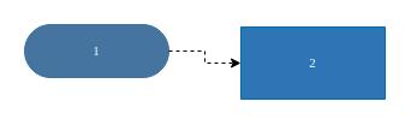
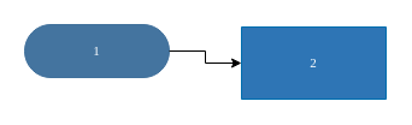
- <mxCell id="4" style="edgeStyle=orthogonalEdgeStyle;rounded=0;orthogonalLoop=1;jettySize=auto;html=1;entryX=0;entryY=0.5;entryDx=0;entryDy=0;entryPerimeter=0;dashed=1;" edge="1" parent="1" source="2" target="3"><mxGeometry relative="1" as="geometry" /></mxCell>
+ <mxCell id="4" style="edgeStyle=orthogonalEdgeStyle;rounded=0;orthogonalLoop=1;jettySize=auto;html=1;entryX=0;entryY=0.5;entryDx=0;entryDy=0;entryPerimeter=0;" edge="1" parent="1" source="2" target="3"><mxGeometry relative="1" as="geometry" /></mxCell>
